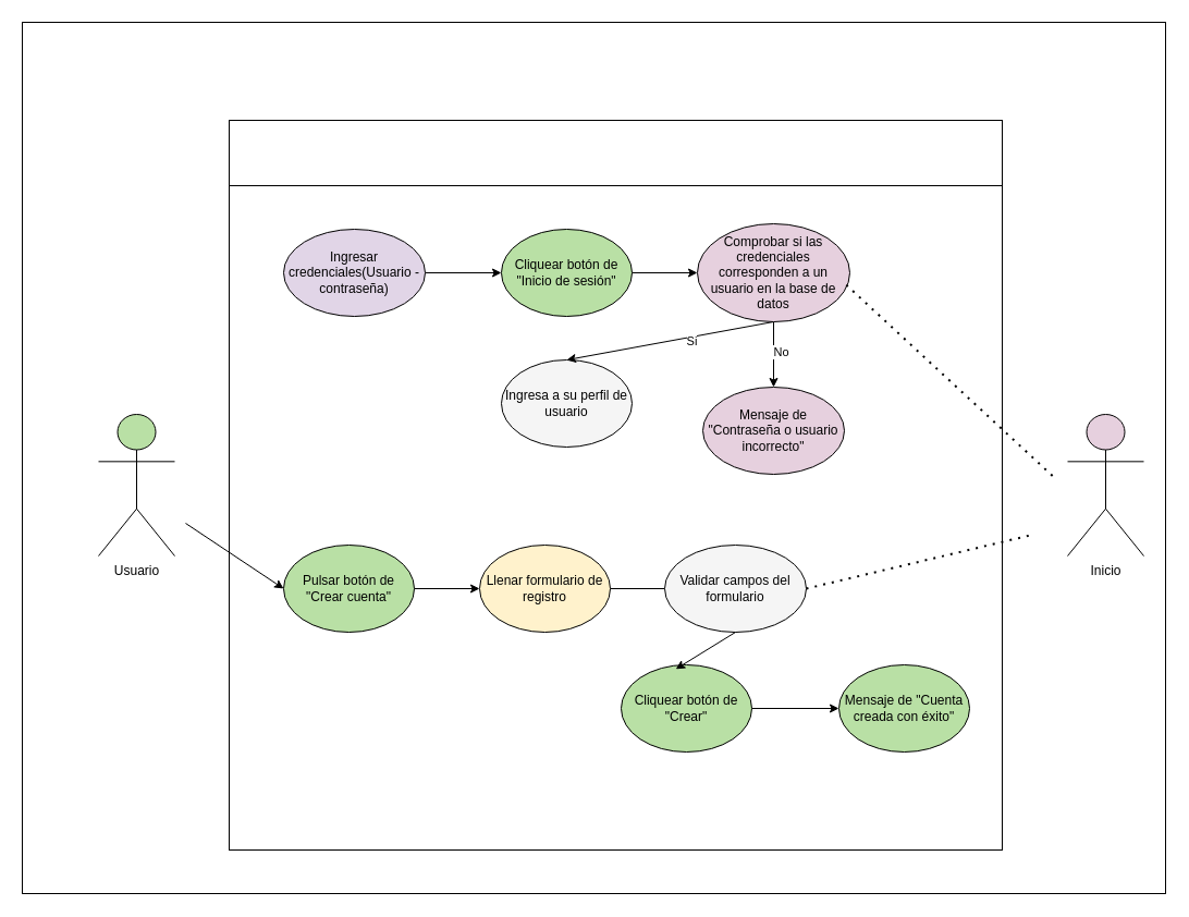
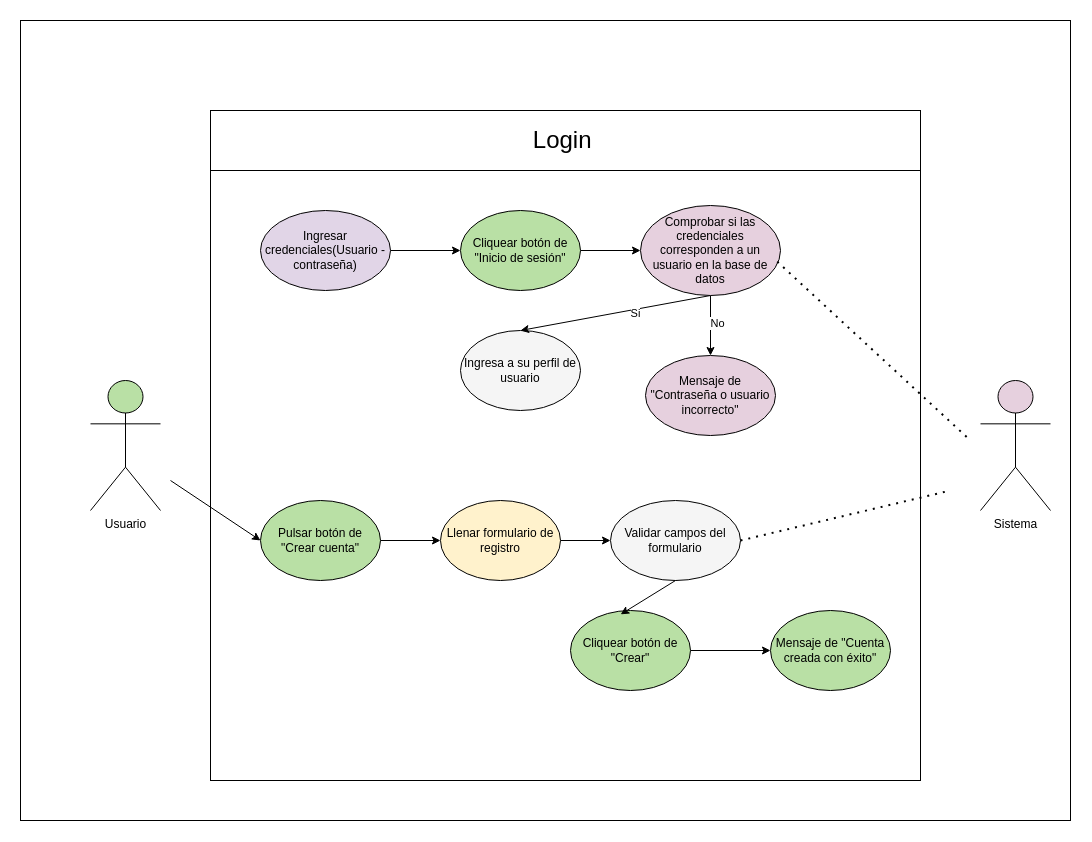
+ <mxCell id="8" value="&lt;font style=&quot;font-size: 24px;&quot;&gt;Login&amp;nbsp;&lt;/font&gt;" style="text;html=1;align=center;verticalAlign=middle;resizable=0;points=[];autosize=1;strokeColor=none;fillColor=none;" vertex="1" parent="1"><mxGeometry x="520" y="120" width="90" height="40" as="geometry" /></mxCell>
- <mxCell id="19" value="Inicio" style="shape=umlActor;verticalLabelPosition=bottom;verticalAlign=top;html=1;outlineConnect=0;fillColor=#E6D0DE;" vertex="1" parent="1"><mxGeometry x="980" y="380" width="70" height="130" as="geometry" /></mxCell>
+ <mxCell id="19" value="Sistema" style="shape=umlActor;verticalLabelPosition=bottom;verticalAlign=top;html=1;outlineConnect=0;fillColor=#E6D0DE;" vertex="1" parent="1"><mxGeometry x="980" y="380" width="70" height="130" as="geometry" /></mxCell>
- <mxCell id="14" style="edgeStyle=none;rounded=0;orthogonalLoop=1;jettySize=auto;html=1;exitX=1;exitY=0.5;exitDx=0;exitDy=0;entryX=0;entryY=0.5;entryDx=0;entryDy=0;endArrow=none;" edge="1" parent="1" source="15" target="28"><mxGeometry relative="1" as="geometry" /></mxCell>
+ <mxCell id="14" style="edgeStyle=none;rounded=0;orthogonalLoop=1;jettySize=auto;html=1;exitX=1;exitY=0.5;exitDx=0;exitDy=0;entryX=0;entryY=0.5;entryDx=0;entryDy=0;" edge="1" parent="1" source="15" target="28"><mxGeometry relative="1" as="geometry" /></mxCell>
